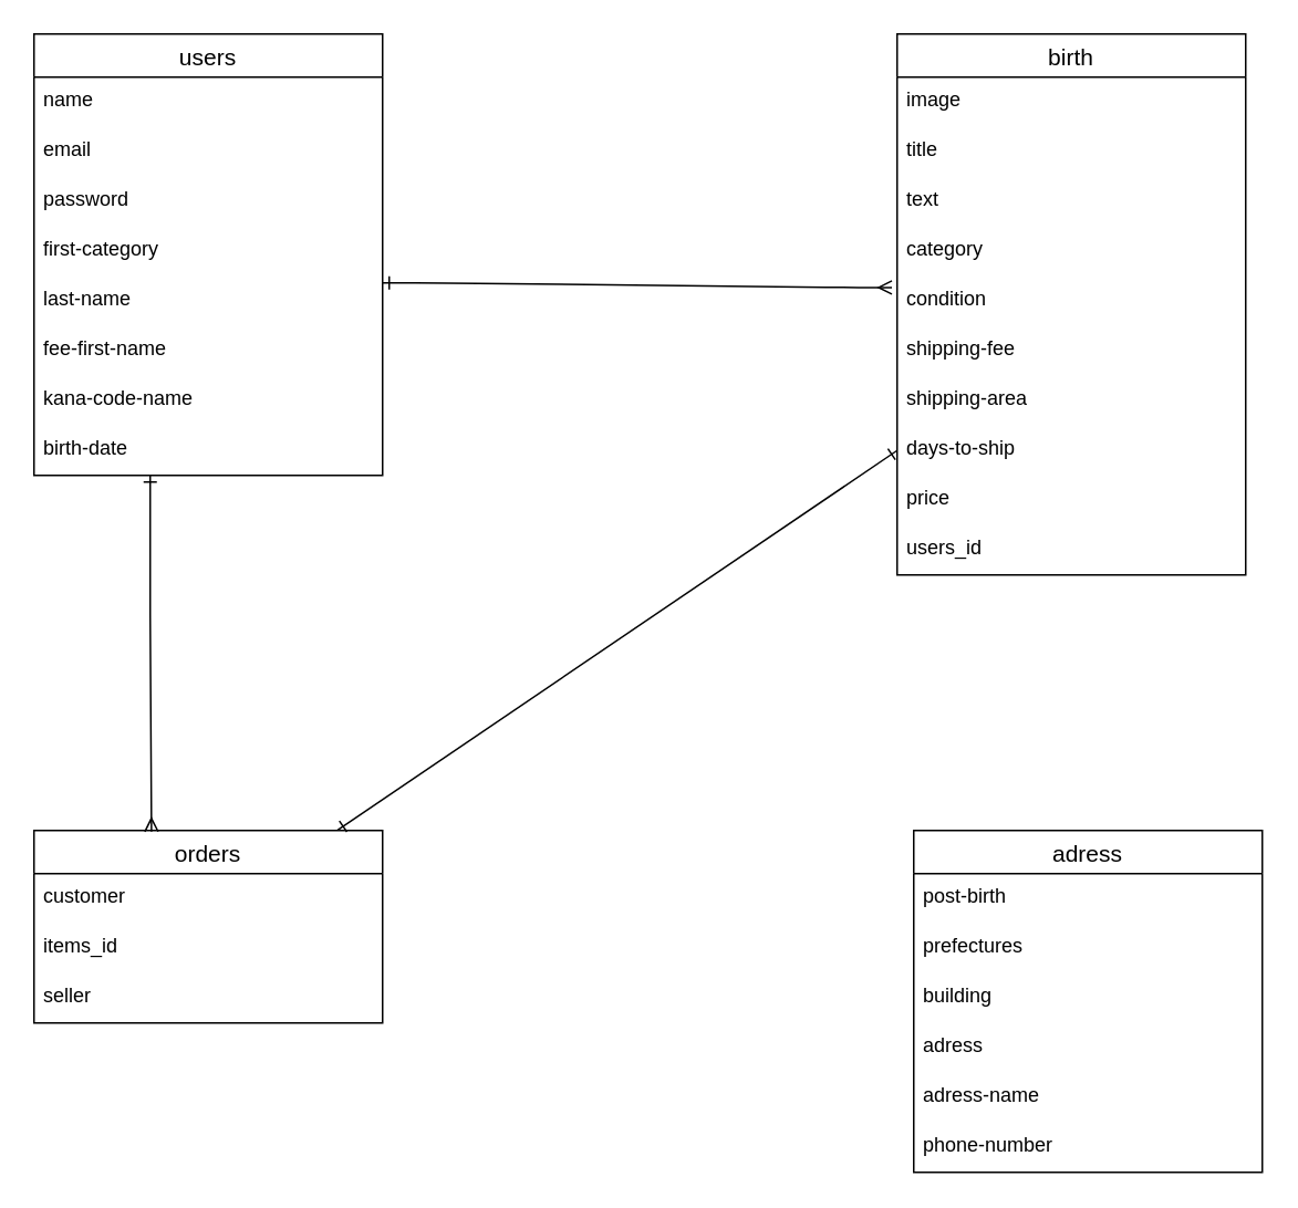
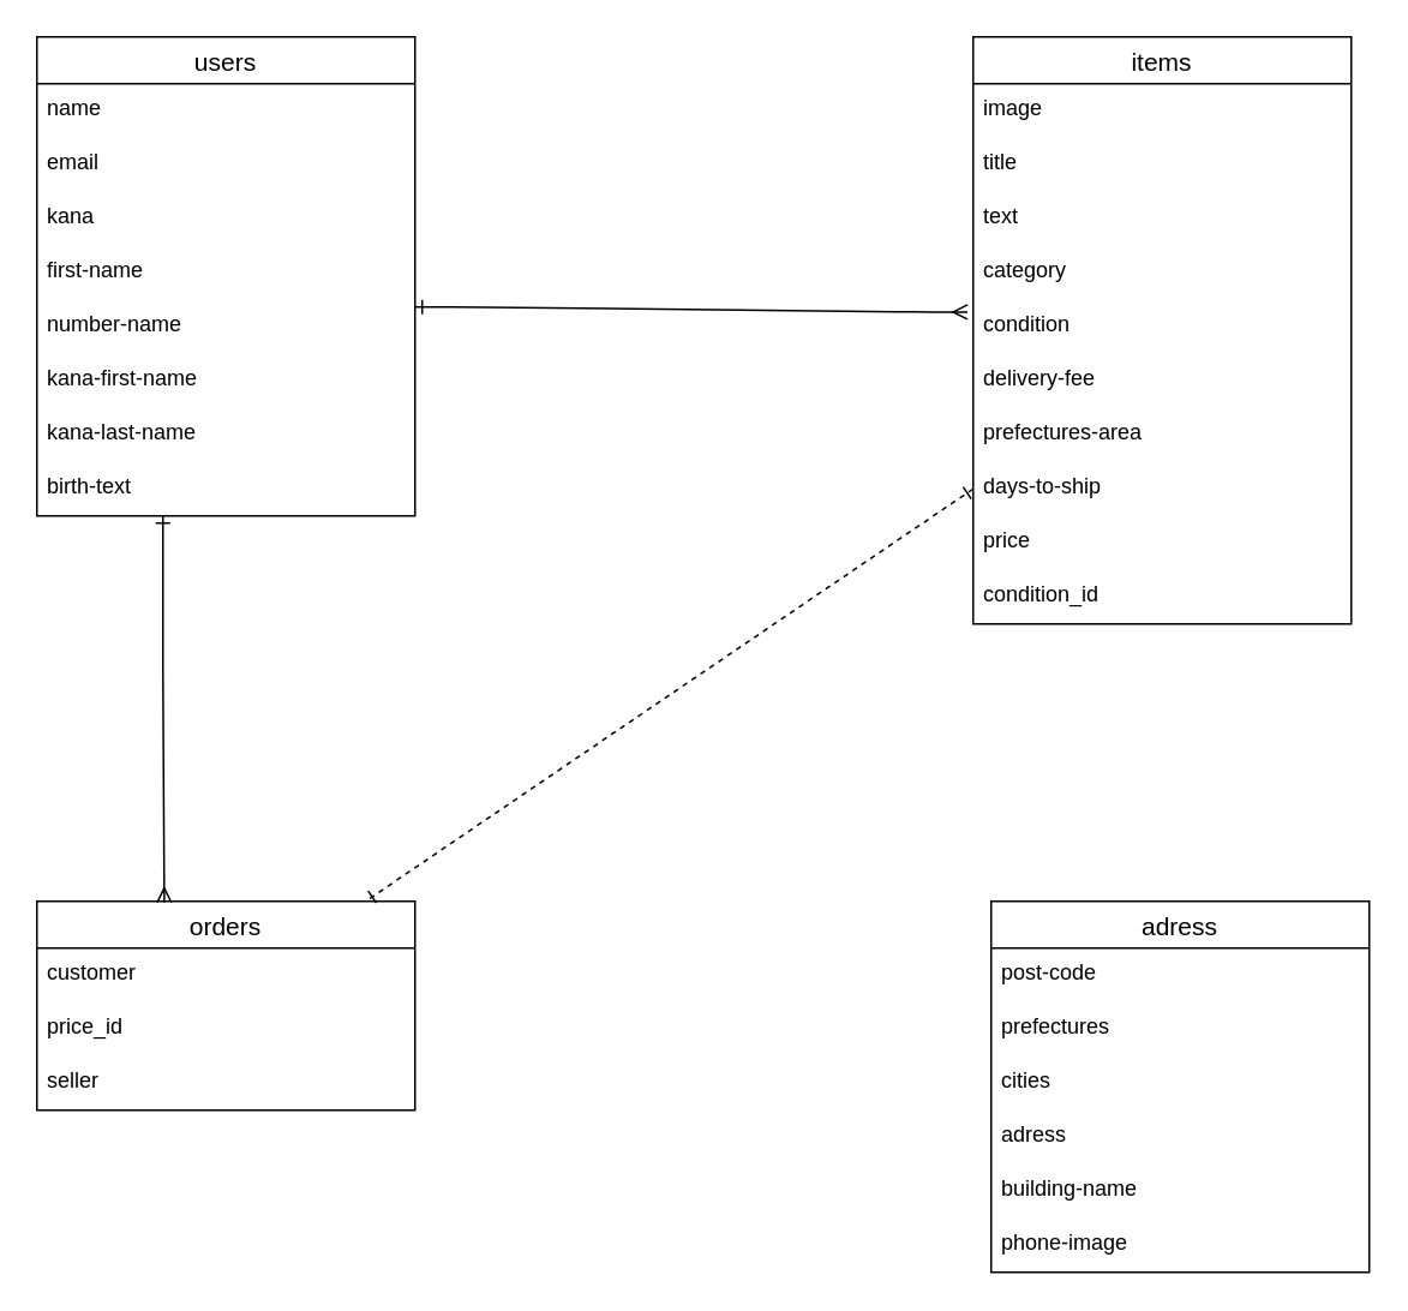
- <mxCell id="22" value="birth" style="swimlane;fontStyle=0;childLayout=stackLayout;horizontal=1;startSize=26;horizontalStack=0;resizeParent=1;resizeParentMax=0;resizeLast=0;collapsible=1;marginBottom=0;align=center;fontSize=14;" vertex="1" parent="1"><mxGeometry x="540" y="20" width="210" height="326" as="geometry" /></mxCell>
+ <mxCell id="22" value="items" style="swimlane;fontStyle=0;childLayout=stackLayout;horizontal=1;startSize=26;horizontalStack=0;resizeParent=1;resizeParentMax=0;resizeLast=0;collapsible=1;marginBottom=0;align=center;fontSize=14;" vertex="1" parent="1"><mxGeometry x="540" y="20" width="210" height="326" as="geometry" /></mxCell>
- <mxCell id="5" value="password" style="text;strokeColor=none;fillColor=none;spacingLeft=4;spacingRight=4;overflow=hidden;rotatable=0;points=[[0,0.5],[1,0.5]];portConstraint=eastwest;fontSize=12;" vertex="1" parent="2"><mxGeometry y="86" width="210" height="30" as="geometry" /></mxCell>
+ <mxCell id="5" value="kana" style="text;strokeColor=none;fillColor=none;spacingLeft=4;spacingRight=4;overflow=hidden;rotatable=0;points=[[0,0.5],[1,0.5]];portConstraint=eastwest;fontSize=12;" vertex="1" parent="2"><mxGeometry y="86" width="210" height="30" as="geometry" /></mxCell>
- <mxCell id="6" value="first-category" style="text;strokeColor=none;fillColor=none;spacingLeft=4;spacingRight=4;overflow=hidden;rotatable=0;points=[[0,0.5],[1,0.5]];portConstraint=eastwest;fontSize=12;" vertex="1" parent="2"><mxGeometry y="116" width="210" height="30" as="geometry" /></mxCell>
+ <mxCell id="6" value="first-name" style="text;strokeColor=none;fillColor=none;spacingLeft=4;spacingRight=4;overflow=hidden;rotatable=0;points=[[0,0.5],[1,0.5]];portConstraint=eastwest;fontSize=12;" vertex="1" parent="2"><mxGeometry y="116" width="210" height="30" as="geometry" /></mxCell>
- <mxCell id="7" value="last-name" style="text;strokeColor=none;fillColor=none;spacingLeft=4;spacingRight=4;overflow=hidden;rotatable=0;points=[[0,0.5],[1,0.5]];portConstraint=eastwest;fontSize=12;" vertex="1" parent="2"><mxGeometry y="146" width="210" height="30" as="geometry" /></mxCell>
+ <mxCell id="7" value="number-name" style="text;strokeColor=none;fillColor=none;spacingLeft=4;spacingRight=4;overflow=hidden;rotatable=0;points=[[0,0.5],[1,0.5]];portConstraint=eastwest;fontSize=12;" vertex="1" parent="2"><mxGeometry y="146" width="210" height="30" as="geometry" /></mxCell>
- <mxCell id="8" value="fee-first-name" style="text;strokeColor=none;fillColor=none;spacingLeft=4;spacingRight=4;overflow=hidden;rotatable=0;points=[[0,0.5],[1,0.5]];portConstraint=eastwest;fontSize=12;" vertex="1" parent="2"><mxGeometry y="176" width="210" height="30" as="geometry" /></mxCell>
+ <mxCell id="8" value="kana-first-name" style="text;strokeColor=none;fillColor=none;spacingLeft=4;spacingRight=4;overflow=hidden;rotatable=0;points=[[0,0.5],[1,0.5]];portConstraint=eastwest;fontSize=12;" vertex="1" parent="2"><mxGeometry y="176" width="210" height="30" as="geometry" /></mxCell>
- <mxCell id="28" value="shipping-fee" style="text;strokeColor=none;fillColor=none;spacingLeft=4;spacingRight=4;overflow=hidden;rotatable=0;points=[[0,0.5],[1,0.5]];portConstraint=eastwest;fontSize=12;" vertex="1" parent="22"><mxGeometry y="176" width="210" height="30" as="geometry" /></mxCell>
+ <mxCell id="28" value="delivery-fee" style="text;strokeColor=none;fillColor=none;spacingLeft=4;spacingRight=4;overflow=hidden;rotatable=0;points=[[0,0.5],[1,0.5]];portConstraint=eastwest;fontSize=12;" vertex="1" parent="22"><mxGeometry y="176" width="210" height="30" as="geometry" /></mxCell>
- <mxCell id="9" value="kana-code-name" style="text;strokeColor=none;fillColor=none;spacingLeft=4;spacingRight=4;overflow=hidden;rotatable=0;points=[[0,0.5],[1,0.5]];portConstraint=eastwest;fontSize=12;" vertex="1" parent="2"><mxGeometry y="206" width="210" height="30" as="geometry" /></mxCell>
+ <mxCell id="9" value="kana-last-name" style="text;strokeColor=none;fillColor=none;spacingLeft=4;spacingRight=4;overflow=hidden;rotatable=0;points=[[0,0.5],[1,0.5]];portConstraint=eastwest;fontSize=12;" vertex="1" parent="2"><mxGeometry y="206" width="210" height="30" as="geometry" /></mxCell>
- <mxCell id="29" value="shipping-area" style="text;strokeColor=none;fillColor=none;spacingLeft=4;spacingRight=4;overflow=hidden;rotatable=0;points=[[0,0.5],[1,0.5]];portConstraint=eastwest;fontSize=12;" vertex="1" parent="22"><mxGeometry y="206" width="210" height="30" as="geometry" /></mxCell>
+ <mxCell id="29" value="prefectures-area" style="text;strokeColor=none;fillColor=none;spacingLeft=4;spacingRight=4;overflow=hidden;rotatable=0;points=[[0,0.5],[1,0.5]];portConstraint=eastwest;fontSize=12;" vertex="1" parent="22"><mxGeometry y="206" width="210" height="30" as="geometry" /></mxCell>
- <mxCell id="10" value="birth-date" style="text;strokeColor=none;fillColor=none;spacingLeft=4;spacingRight=4;overflow=hidden;rotatable=0;points=[[0,0.5],[1,0.5]];portConstraint=eastwest;fontSize=12;" vertex="1" parent="2"><mxGeometry y="236" width="210" height="30" as="geometry" /></mxCell>
+ <mxCell id="10" value="birth-text" style="text;strokeColor=none;fillColor=none;spacingLeft=4;spacingRight=4;overflow=hidden;rotatable=0;points=[[0,0.5],[1,0.5]];portConstraint=eastwest;fontSize=12;" vertex="1" parent="2"><mxGeometry y="236" width="210" height="30" as="geometry" /></mxCell>
- <mxCell id="32" value="users_id" style="text;strokeColor=none;fillColor=none;spacingLeft=4;spacingRight=4;overflow=hidden;rotatable=0;points=[[0,0.5],[1,0.5]];portConstraint=eastwest;fontSize=12;" vertex="1" parent="22"><mxGeometry y="296" width="210" height="30" as="geometry" /></mxCell>
+ <mxCell id="32" value="condition_id" style="text;strokeColor=none;fillColor=none;spacingLeft=4;spacingRight=4;overflow=hidden;rotatable=0;points=[[0,0.5],[1,0.5]];portConstraint=eastwest;fontSize=12;" vertex="1" parent="22"><mxGeometry y="296" width="210" height="30" as="geometry" /></mxCell>
- <mxCell id="35" value="" style="endArrow=ERone;html=1;rounded=0;startArrow=ERone;startFill=0;endFill=0;entryX=0.871;entryY=-0.002;entryDx=0;entryDy=0;entryPerimeter=0;exitX=0;exitY=0.5;exitDx=0;exitDy=0;" edge="1" parent="1" source="30" target="18"><mxGeometry relative="1" as="geometry"><mxPoint x="100" y="296" as="sourcePoint" /><mxPoint x="100.77" y="510.696" as="targetPoint" /><Array as="points" /></mxGeometry></mxCell>
+ <mxCell id="35" value="" style="endArrow=ERone;html=1;rounded=0;startArrow=ERone;startFill=0;endFill=0;entryX=0.871;entryY=-0.002;entryDx=0;entryDy=0;entryPerimeter=0;exitX=0;exitY=0.5;exitDx=0;exitDy=0;dashed=1;" edge="1" parent="1" source="30" target="18"><mxGeometry relative="1" as="geometry"><mxPoint x="100" y="296" as="sourcePoint" /><mxPoint x="100.77" y="510.696" as="targetPoint" /><Array as="points" /></mxGeometry></mxCell>
- <mxCell id="12" value="post-birth" style="text;strokeColor=none;fillColor=none;spacingLeft=4;spacingRight=4;overflow=hidden;rotatable=0;points=[[0,0.5],[1,0.5]];portConstraint=eastwest;fontSize=12;" vertex="1" parent="11"><mxGeometry y="26" width="210" height="30" as="geometry" /></mxCell>
+ <mxCell id="12" value="post-code" style="text;strokeColor=none;fillColor=none;spacingLeft=4;spacingRight=4;overflow=hidden;rotatable=0;points=[[0,0.5],[1,0.5]];portConstraint=eastwest;fontSize=12;" vertex="1" parent="11"><mxGeometry y="26" width="210" height="30" as="geometry" /></mxCell>
- <mxCell id="20" value="items_id" style="text;strokeColor=none;fillColor=none;spacingLeft=4;spacingRight=4;overflow=hidden;rotatable=0;points=[[0,0.5],[1,0.5]];portConstraint=eastwest;fontSize=12;" vertex="1" parent="18"><mxGeometry y="56" width="210" height="30" as="geometry" /></mxCell>
+ <mxCell id="20" value="price_id" style="text;strokeColor=none;fillColor=none;spacingLeft=4;spacingRight=4;overflow=hidden;rotatable=0;points=[[0,0.5],[1,0.5]];portConstraint=eastwest;fontSize=12;" vertex="1" parent="18"><mxGeometry y="56" width="210" height="30" as="geometry" /></mxCell>
- <mxCell id="14" value="building" style="text;strokeColor=none;fillColor=none;spacingLeft=4;spacingRight=4;overflow=hidden;rotatable=0;points=[[0,0.5],[1,0.5]];portConstraint=eastwest;fontSize=12;" vertex="1" parent="11"><mxGeometry y="86" width="210" height="30" as="geometry" /></mxCell>
+ <mxCell id="14" value="cities" style="text;strokeColor=none;fillColor=none;spacingLeft=4;spacingRight=4;overflow=hidden;rotatable=0;points=[[0,0.5],[1,0.5]];portConstraint=eastwest;fontSize=12;" vertex="1" parent="11"><mxGeometry y="86" width="210" height="30" as="geometry" /></mxCell>
- <mxCell id="16" value="adress-name" style="text;strokeColor=none;fillColor=none;spacingLeft=4;spacingRight=4;overflow=hidden;rotatable=0;points=[[0,0.5],[1,0.5]];portConstraint=eastwest;fontSize=12;" vertex="1" parent="11"><mxGeometry y="146" width="210" height="30" as="geometry" /></mxCell>
+ <mxCell id="16" value="building-name" style="text;strokeColor=none;fillColor=none;spacingLeft=4;spacingRight=4;overflow=hidden;rotatable=0;points=[[0,0.5],[1,0.5]];portConstraint=eastwest;fontSize=12;" vertex="1" parent="11"><mxGeometry y="146" width="210" height="30" as="geometry" /></mxCell>
- <mxCell id="17" value="phone-number" style="text;strokeColor=none;fillColor=none;spacingLeft=4;spacingRight=4;overflow=hidden;rotatable=0;points=[[0,0.5],[1,0.5]];portConstraint=eastwest;fontSize=12;" vertex="1" parent="11"><mxGeometry y="176" width="210" height="30" as="geometry" /></mxCell>
+ <mxCell id="17" value="phone-image" style="text;strokeColor=none;fillColor=none;spacingLeft=4;spacingRight=4;overflow=hidden;rotatable=0;points=[[0,0.5],[1,0.5]];portConstraint=eastwest;fontSize=12;" vertex="1" parent="11"><mxGeometry y="176" width="210" height="30" as="geometry" /></mxCell>
